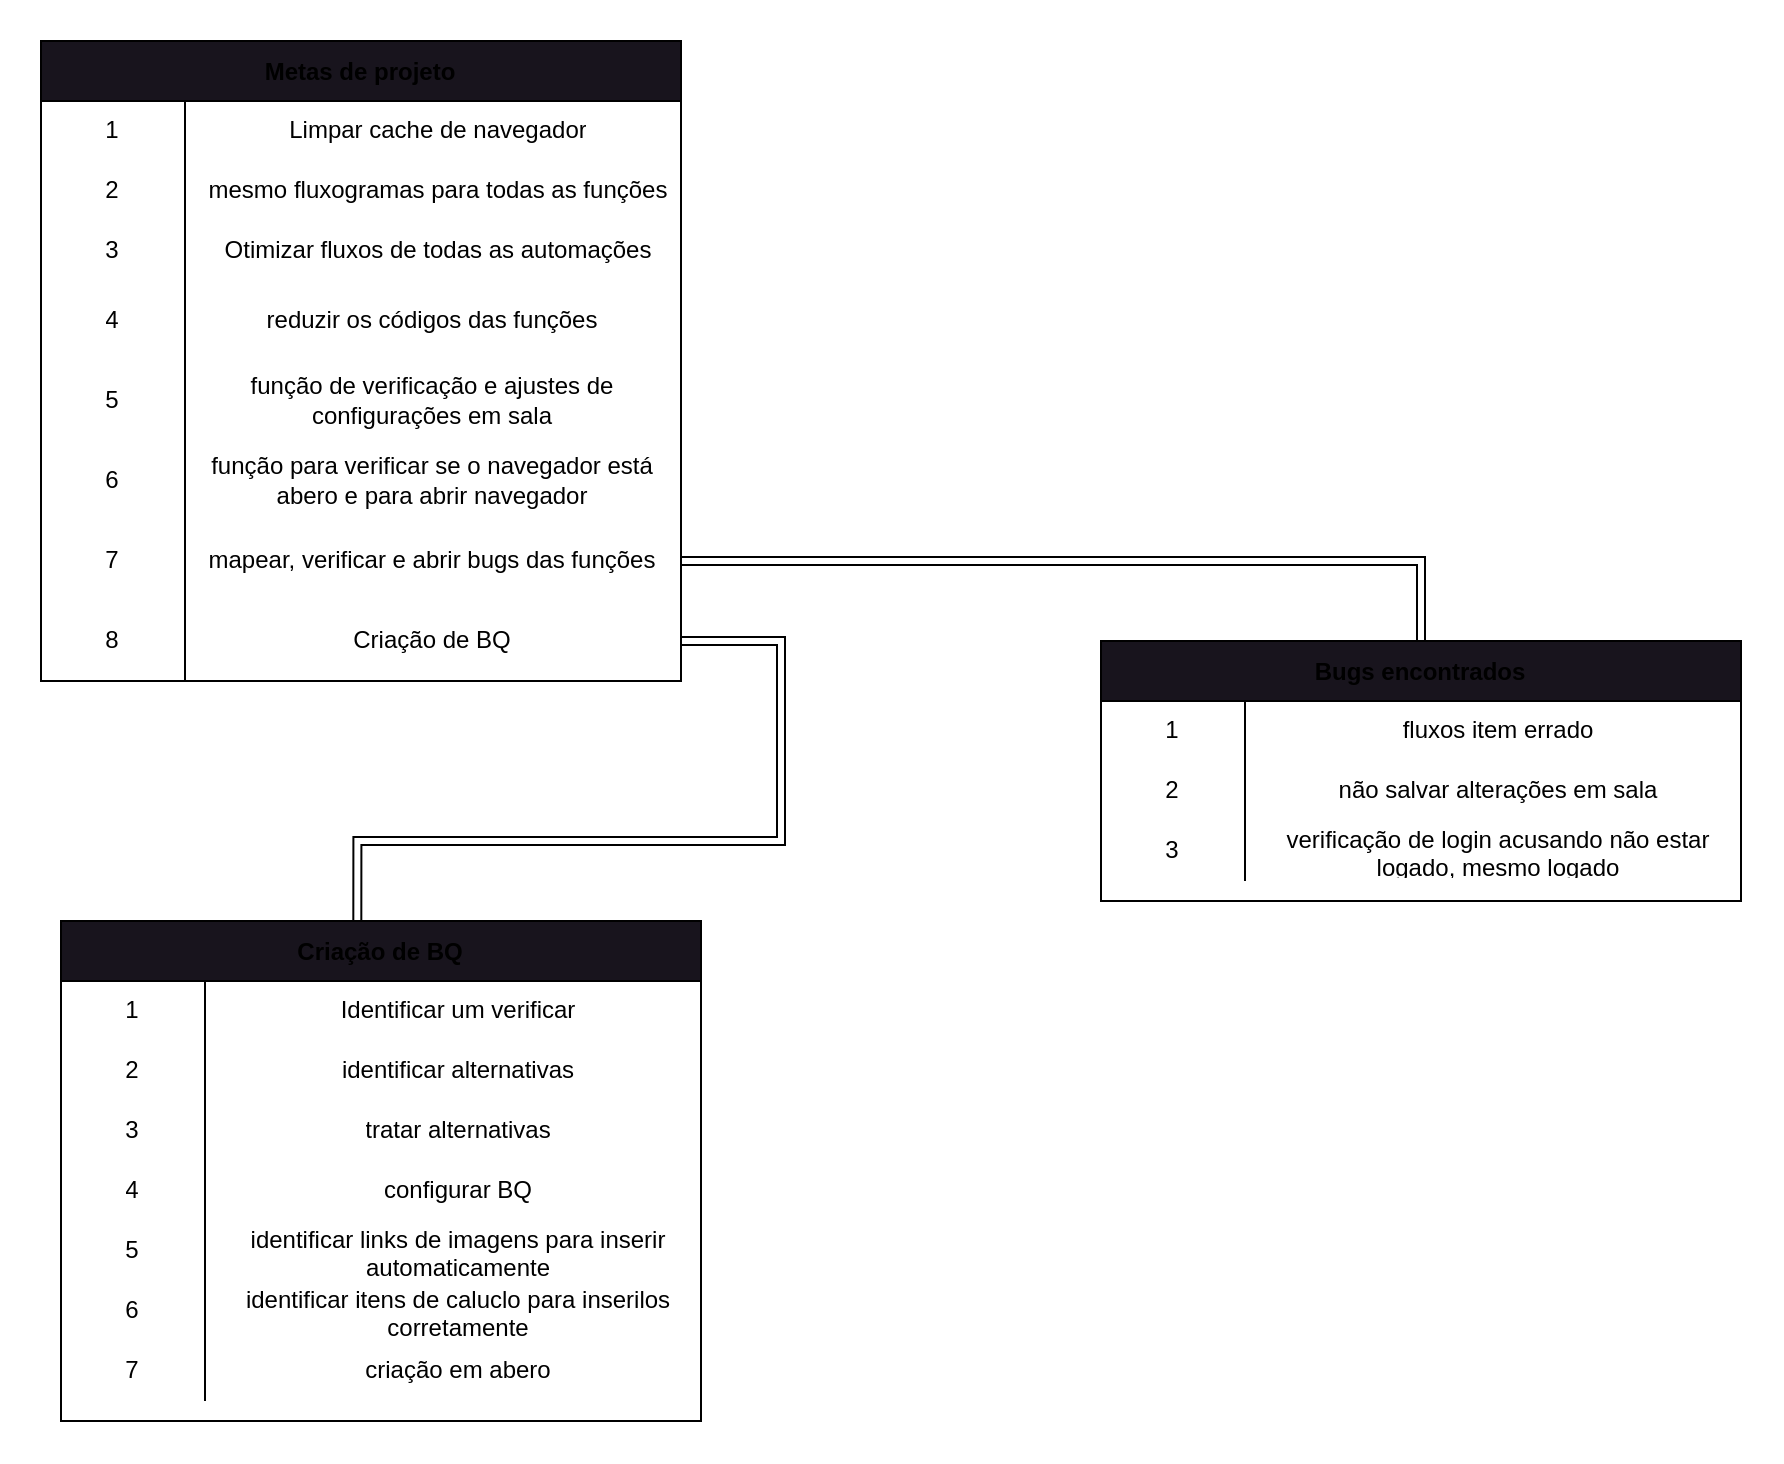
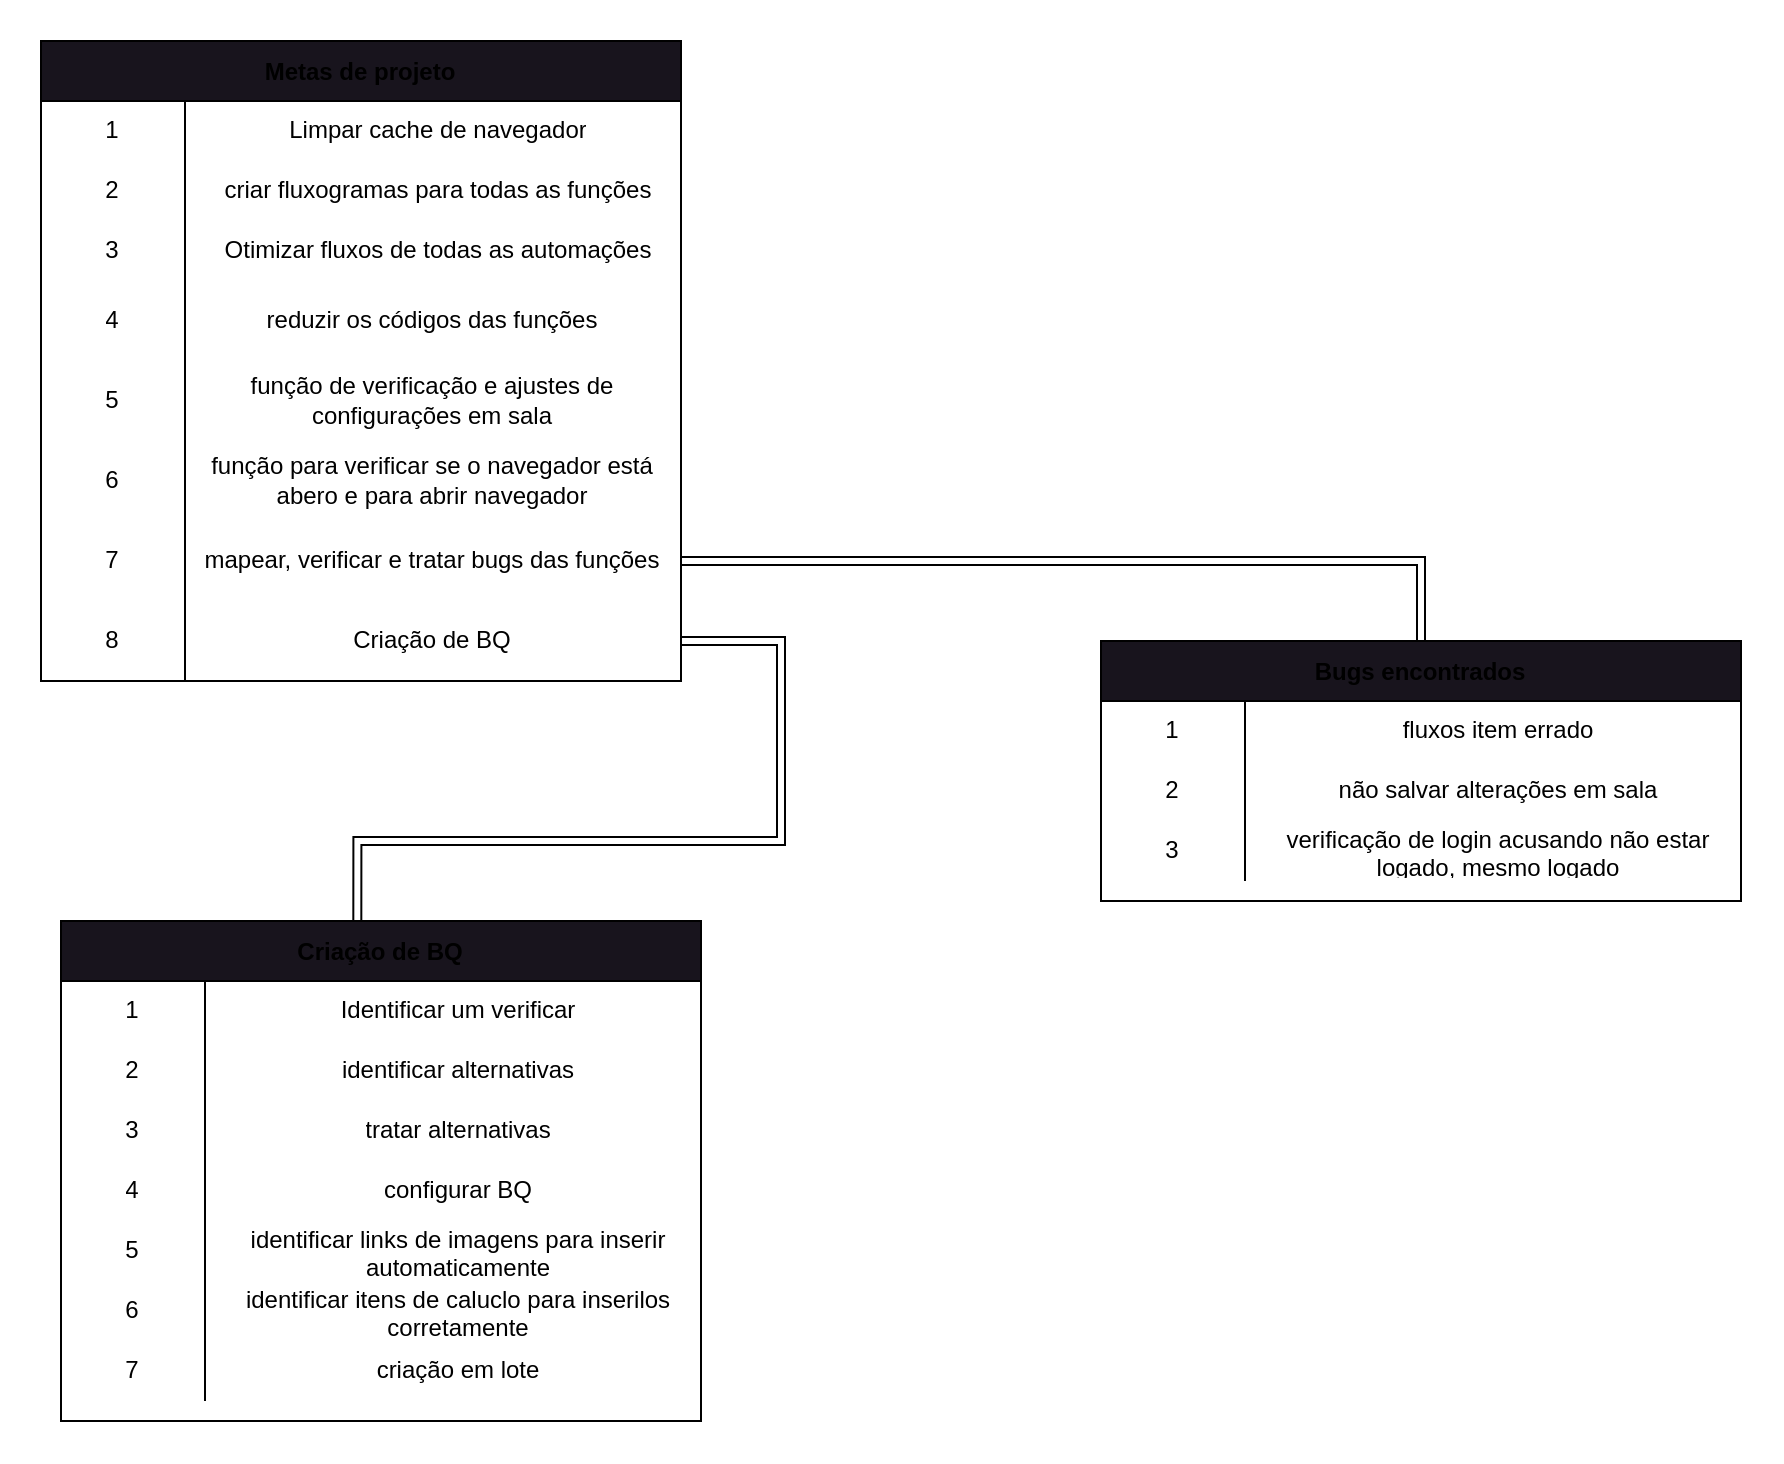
- <mxCell id="8" value="mesmo fluxogramas para todas as funções" style="shape=partialRectangle;html=1;whiteSpace=wrap;connectable=0;fillColor=none;top=0;left=0;bottom=0;right=0;align=center;spacingLeft=6;overflow=hidden;fontStyle=0" parent="6" vertex="1"><mxGeometry x="72" width="248" height="30" as="geometry"><mxRectangle width="248" height="30" as="alternateBounds" /></mxGeometry></mxCell>
+ <mxCell id="8" value="criar fluxogramas para todas as funções" style="shape=partialRectangle;html=1;whiteSpace=wrap;connectable=0;fillColor=none;top=0;left=0;bottom=0;right=0;align=center;spacingLeft=6;overflow=hidden;fontStyle=0" parent="6" vertex="1"><mxGeometry x="72" width="248" height="30" as="geometry"><mxRectangle width="248" height="30" as="alternateBounds" /></mxGeometry></mxCell>
- <mxCell id="23" value="mapear, verificar e abrir bugs das funções" style="shape=partialRectangle;html=1;whiteSpace=wrap;connectable=1;overflow=hidden;fillColor=none;top=0;left=0;bottom=0;right=0;pointerEvents=1;align=center;fontStyle=0;movable=1;resizable=1;rotatable=1;deletable=1;editable=1;" parent="21" vertex="1"><mxGeometry x="72" width="248" height="40" as="geometry"><mxRectangle width="248" height="40" as="alternateBounds" /></mxGeometry></mxCell>
+ <mxCell id="23" value="mapear, verificar e tratar bugs das funções" style="shape=partialRectangle;html=1;whiteSpace=wrap;connectable=1;overflow=hidden;fillColor=none;top=0;left=0;bottom=0;right=0;pointerEvents=1;align=center;fontStyle=0;movable=1;resizable=1;rotatable=1;deletable=1;editable=1;" parent="21" vertex="1"><mxGeometry x="72" width="248" height="40" as="geometry"><mxRectangle width="248" height="40" as="alternateBounds" /></mxGeometry></mxCell>
- <mxCell id="60" value="criação em abero" style="shape=partialRectangle;html=1;whiteSpace=wrap;connectable=0;fillColor=none;top=0;left=0;bottom=0;right=0;align=center;spacingLeft=6;overflow=hidden;fontStyle=0" vertex="1" parent="58"><mxGeometry x="72" width="248" height="30" as="geometry"><mxRectangle width="248" height="30" as="alternateBounds" /></mxGeometry></mxCell>
+ <mxCell id="60" value="criação em lote" style="shape=partialRectangle;html=1;whiteSpace=wrap;connectable=0;fillColor=none;top=0;left=0;bottom=0;right=0;align=center;spacingLeft=6;overflow=hidden;fontStyle=0" vertex="1" parent="58"><mxGeometry x="72" width="248" height="30" as="geometry"><mxRectangle width="248" height="30" as="alternateBounds" /></mxGeometry></mxCell>
